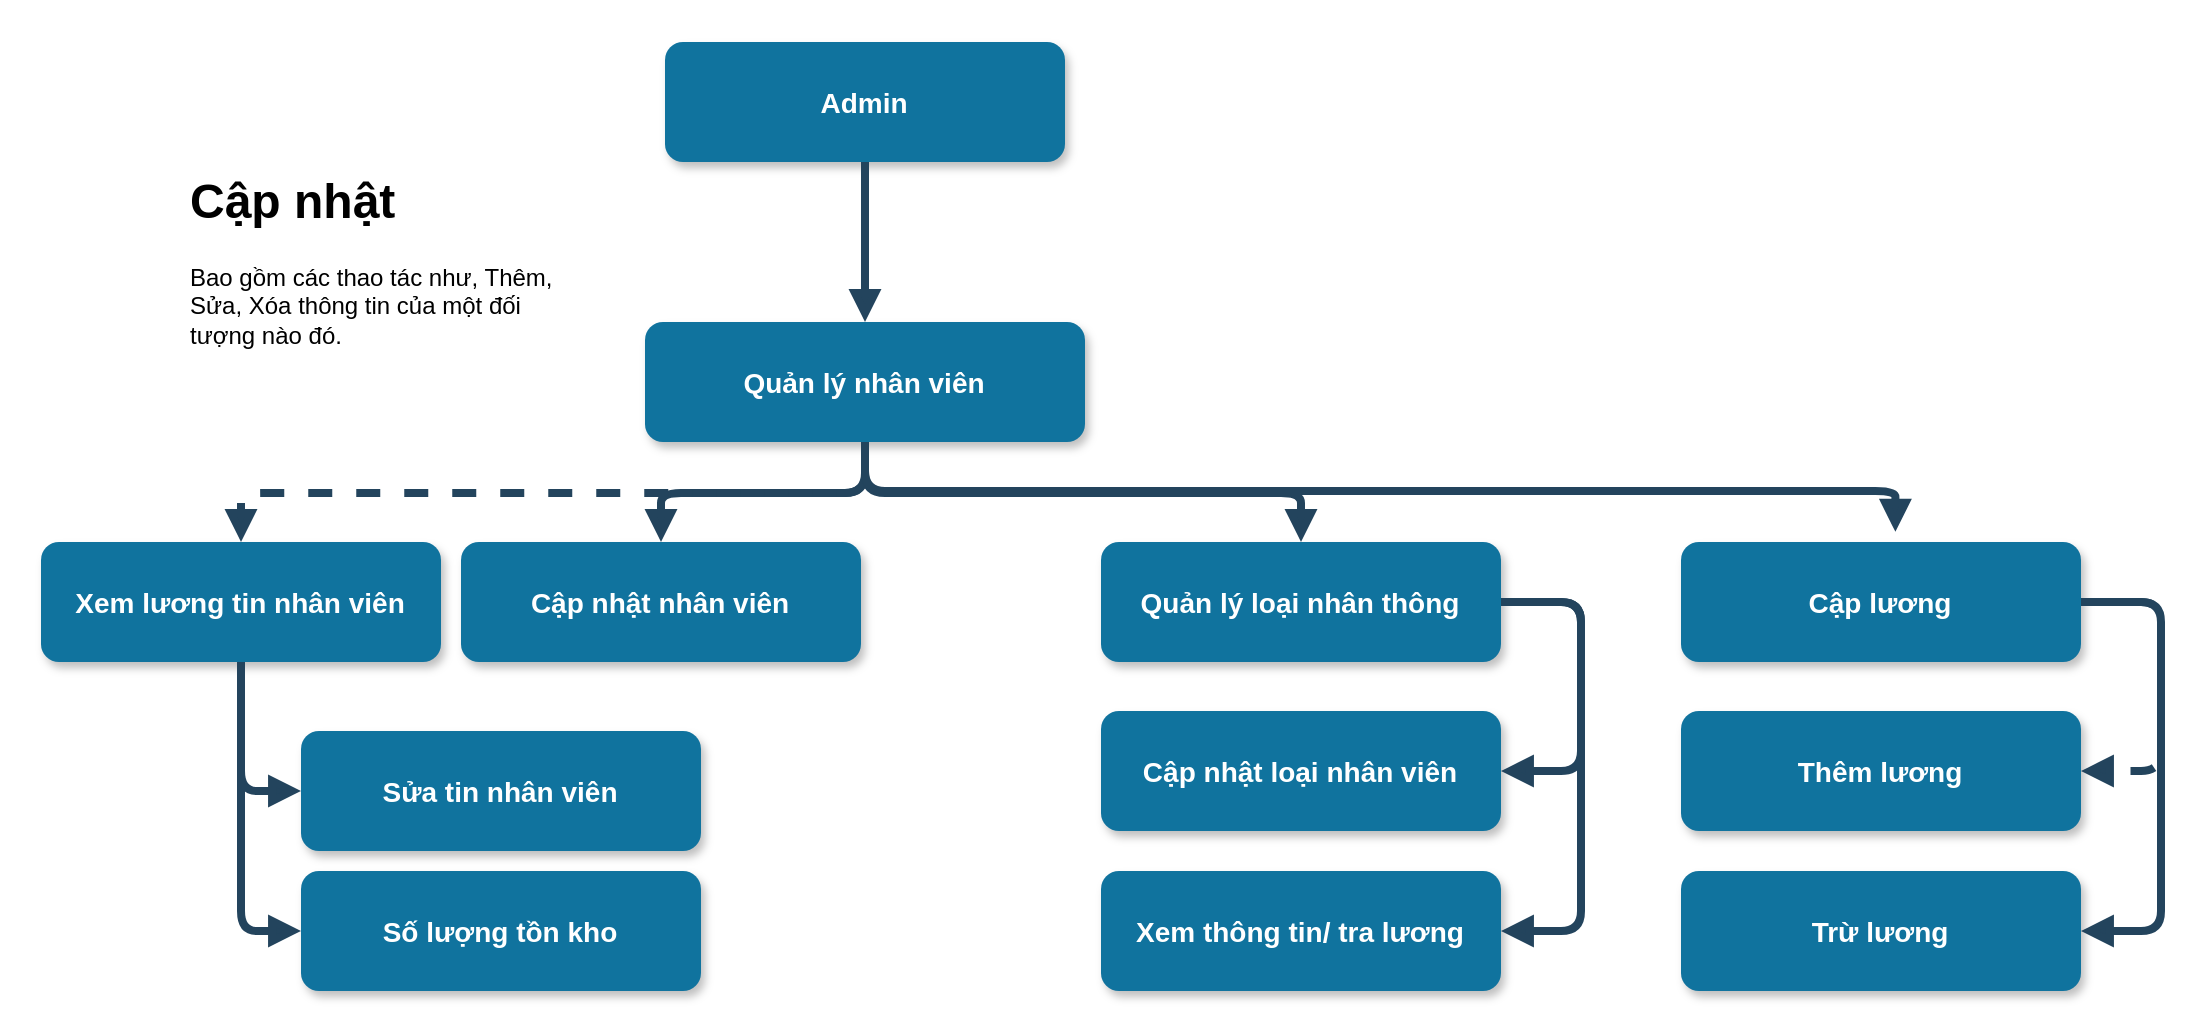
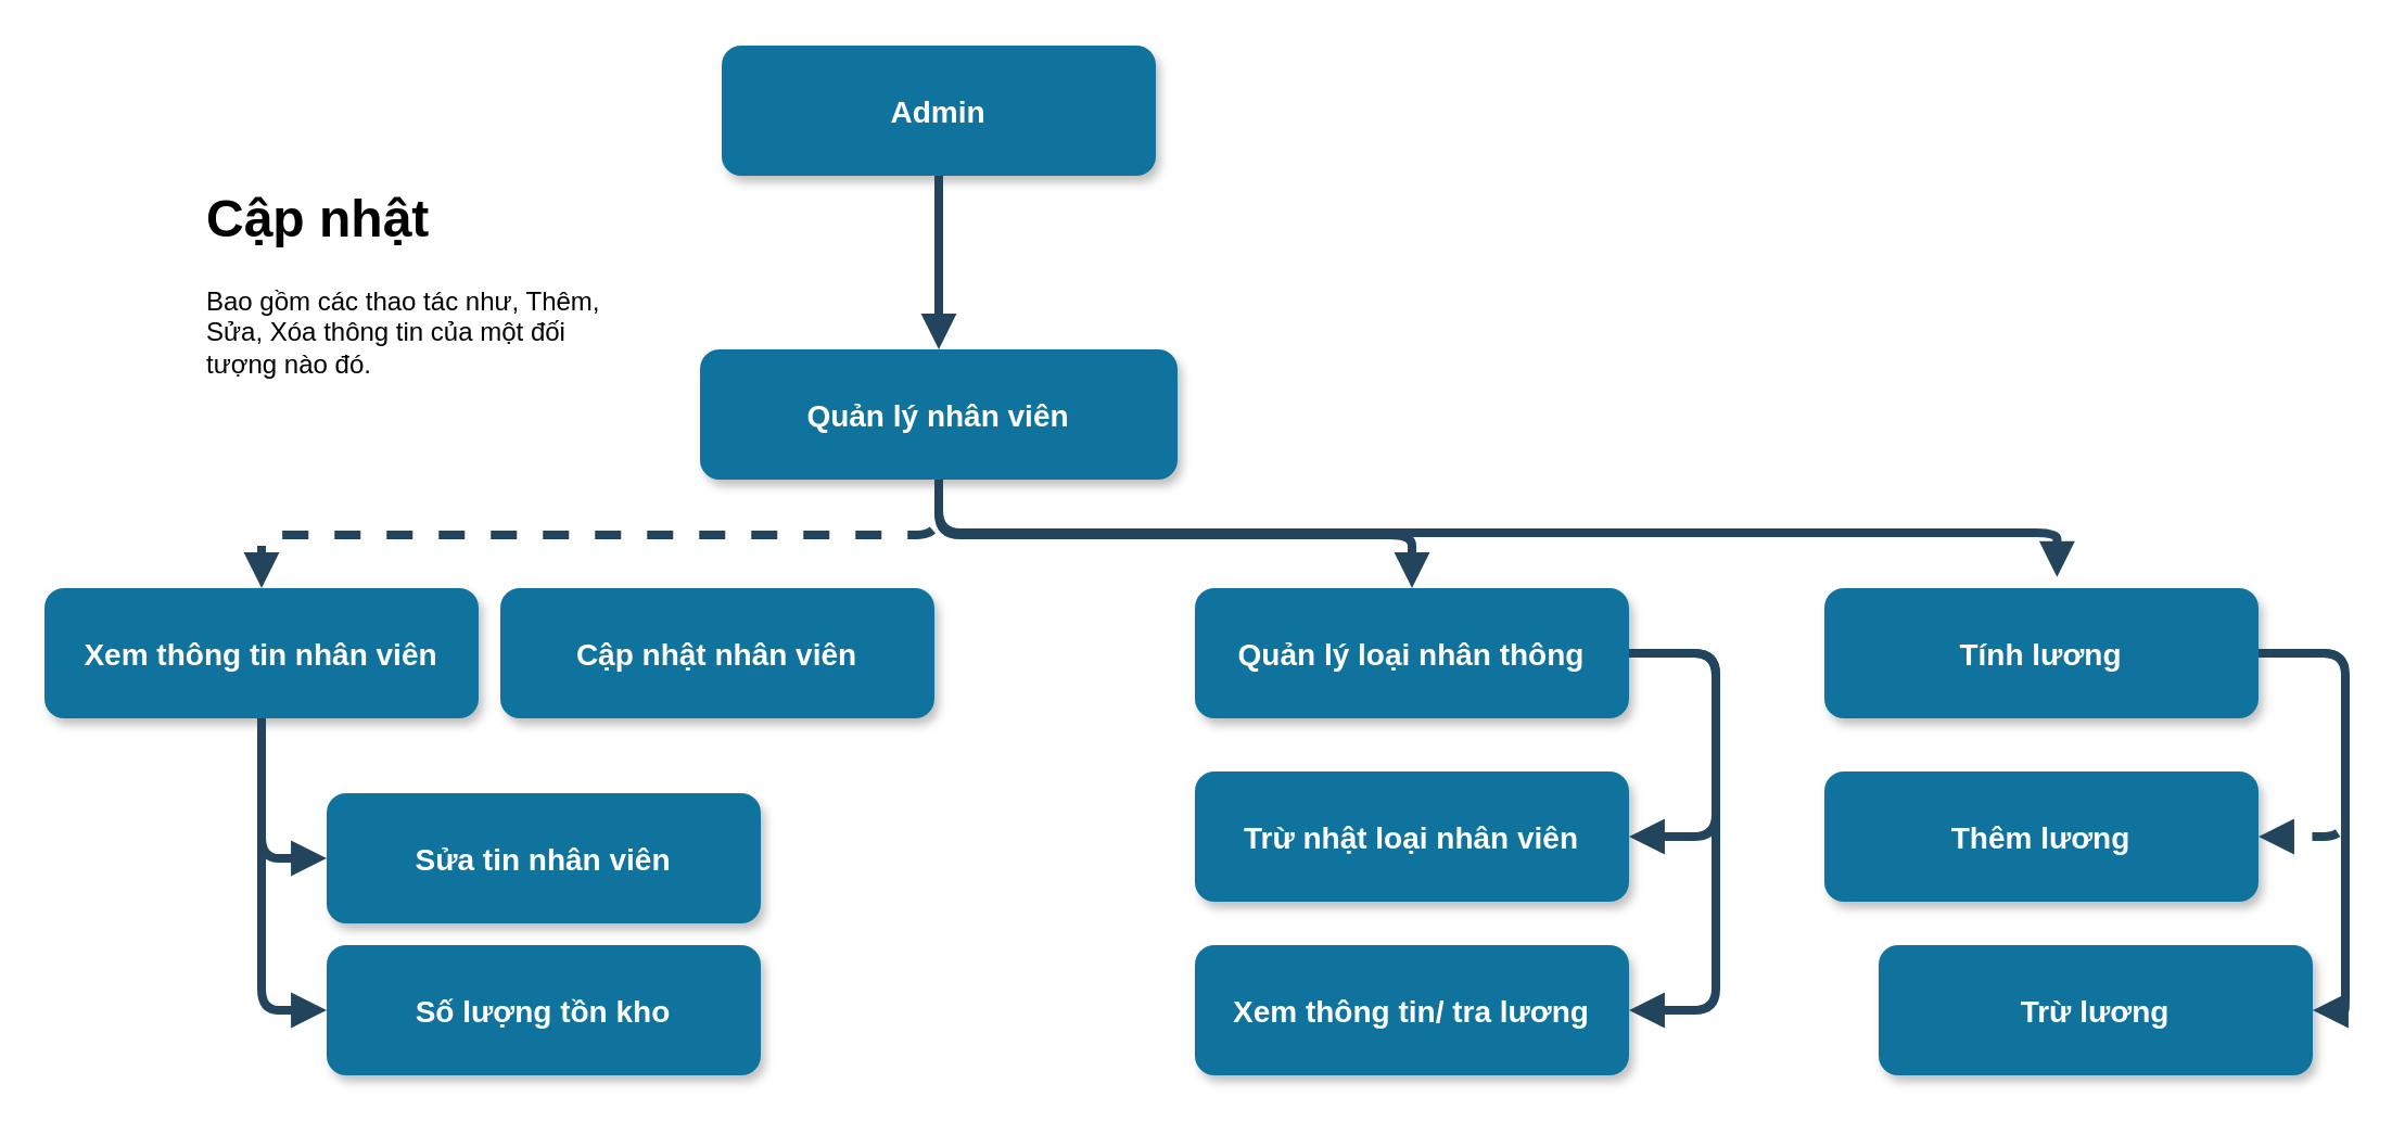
- <mxCell id="8" value="" style="edgeStyle=elbowEdgeStyle;elbow=vertical;strokeWidth=4;endArrow=block;endFill=1;fontStyle=1;strokeColor=#23445D;" edge="1" parent="1" source="3" target="5"><mxGeometry x="22" y="165.5" width="100" height="100" as="geometry"><mxPoint x="-318" y="80.5" as="sourcePoint" /><mxPoint x="-218" y="-19.5" as="targetPoint" /></mxGeometry></mxCell>
- <mxCell id="4" value="Xem lương tin nhân viên" style="rounded=1;fillColor=#10739E;strokeColor=none;shadow=1;gradientColor=none;fontStyle=1;fontColor=#FFFFFF;fontSize=14;" vertex="1" parent="1"><mxGeometry x="20" y="270.5" width="200" height="60" as="geometry" /></mxCell>
+ <mxCell id="4" value="Xem thông tin nhân viên" style="rounded=1;fillColor=#10739E;strokeColor=none;shadow=1;gradientColor=none;fontStyle=1;fontColor=#FFFFFF;fontSize=14;" vertex="1" parent="1"><mxGeometry x="20" y="270.5" width="200" height="60" as="geometry" /></mxCell>
- <mxCell id="20" value="Cập lương" style="rounded=1;fillColor=#10739E;strokeColor=none;shadow=1;gradientColor=none;fontStyle=1;fontColor=#FFFFFF;fontSize=14;" vertex="1" parent="1"><mxGeometry x="840" y="270.5" width="200" height="60" as="geometry" /></mxCell>
+ <mxCell id="20" value="Tính lương" style="rounded=1;fillColor=#10739E;strokeColor=none;shadow=1;gradientColor=none;fontStyle=1;fontColor=#FFFFFF;fontSize=14;" vertex="1" parent="1"><mxGeometry x="840" y="270.5" width="200" height="60" as="geometry" /></mxCell>
- <mxCell id="13" value="Cập nhật loại nhân viên" style="rounded=1;fillColor=#10739E;strokeColor=none;shadow=1;gradientColor=none;fontStyle=1;fontColor=#FFFFFF;fontSize=14;" vertex="1" parent="1"><mxGeometry x="550" y="355" width="200" height="60" as="geometry" /></mxCell>
+ <mxCell id="13" value="Trừ nhật loại nhân viên" style="rounded=1;fillColor=#10739E;strokeColor=none;shadow=1;gradientColor=none;fontStyle=1;fontColor=#FFFFFF;fontSize=14;" vertex="1" parent="1"><mxGeometry x="550" y="355" width="200" height="60" as="geometry" /></mxCell>
- <mxCell id="23" value="Trừ lương" style="rounded=1;fillColor=#10739E;strokeColor=none;shadow=1;gradientColor=none;fontStyle=1;fontColor=#FFFFFF;fontSize=14;" vertex="1" parent="1"><mxGeometry x="840" y="435" width="200" height="60" as="geometry" /></mxCell>
+ <mxCell id="23" value="Trừ lương" style="rounded=1;fillColor=#10739E;strokeColor=none;shadow=1;gradientColor=none;fontStyle=1;fontColor=#FFFFFF;fontSize=14;" vertex="1" parent="1"><mxGeometry x="865" y="435" width="200" height="60" as="geometry" /></mxCell>
